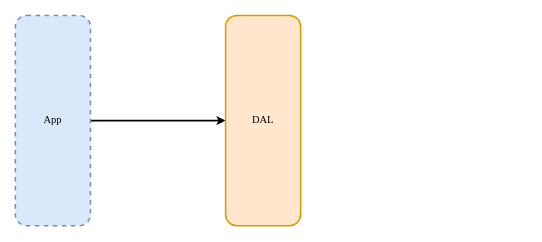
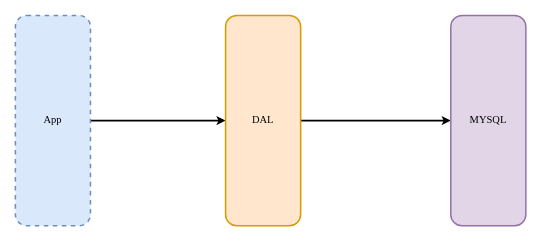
+ <mxCell id="4" style="edgeStyle=orthogonalEdgeStyle;rounded=0;orthogonalLoop=1;jettySize=auto;html=1;fontFamily=Comic Sans MS;fontSize=14;strokeWidth=2;" edge="1" parent="1" source="5" target="6"><mxGeometry relative="1" as="geometry" /></mxCell>
+ <mxCell id="6" value="MYSQL" style="rounded=1;whiteSpace=wrap;html=1;fillColor=#e1d5e7;strokeColor=#9673a6;strokeWidth=2;fontSize=14;fontFamily=Comic Sans MS;" vertex="1" parent="1"><mxGeometry x="600" y="20" width="100" height="280" as="geometry" /></mxCell>
